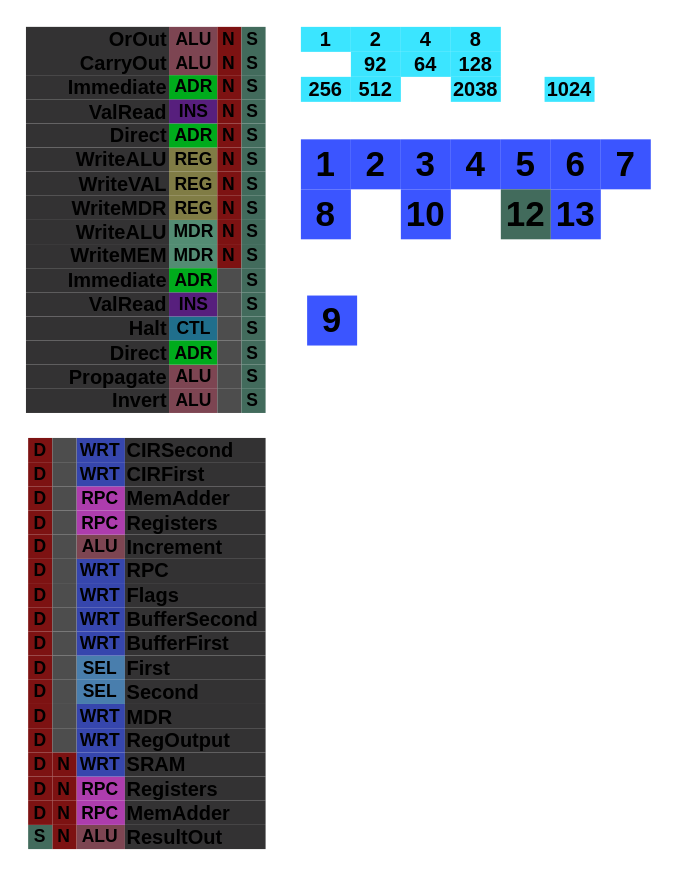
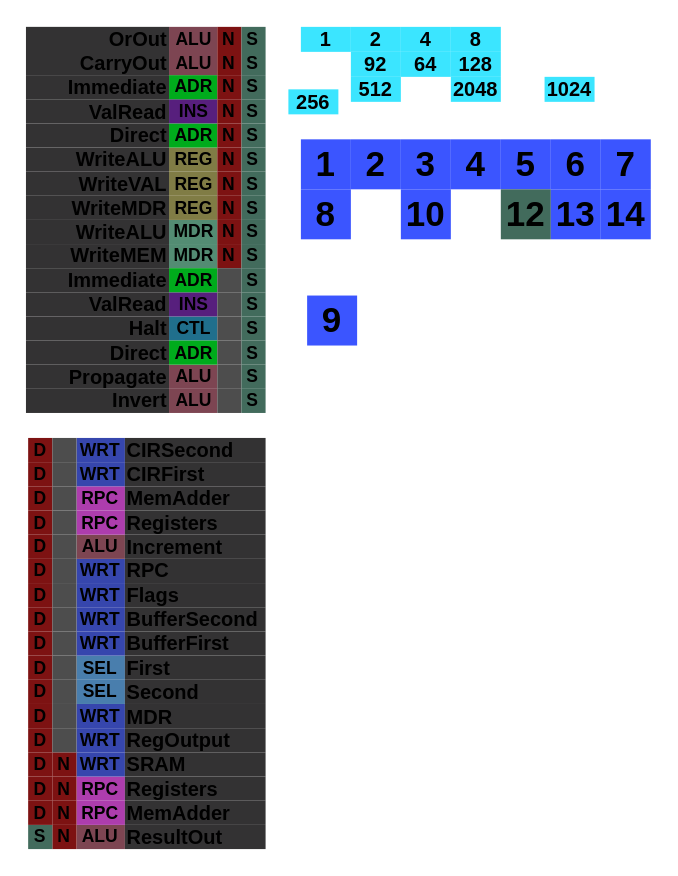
- <mxCell id="57" value="256" style="rounded=0;whiteSpace=wrap;html=1;strokeColor=none;fillColor=#3BE5FF;fontStyle=1;align=center;fontSize=16;" parent="1" vertex="1"><mxGeometry x="240" y="61" width="40" height="20" as="geometry" /></mxCell>
+ <mxCell id="57" value="256" style="rounded=0;whiteSpace=wrap;html=1;strokeColor=none;fillColor=#3BE5FF;fontStyle=1;align=center;fontSize=16;" parent="1" vertex="1"><mxGeometry x="230" y="71" width="40" height="20" as="geometry" /></mxCell>
- <mxCell id="60" value="2038" style="rounded=0;whiteSpace=wrap;html=1;strokeColor=none;fillColor=#3BE5FF;fontStyle=1;align=center;fontSize=16;" parent="1" vertex="1"><mxGeometry x="360" y="61" width="40" height="20" as="geometry" /></mxCell>
+ <mxCell id="60" value="2048" style="rounded=0;whiteSpace=wrap;html=1;strokeColor=none;fillColor=#3BE5FF;fontStyle=1;align=center;fontSize=16;" parent="1" vertex="1"><mxGeometry x="360" y="61" width="40" height="20" as="geometry" /></mxCell>
+ <mxCell id="157" value="14" style="rounded=0;whiteSpace=wrap;html=1;strokeColor=none;fillColor=#3B55FF;fontStyle=1;align=center;fontSize=28;" parent="1" vertex="1"><mxGeometry x="480" y="151" width="40" height="40" as="geometry" /></mxCell>
